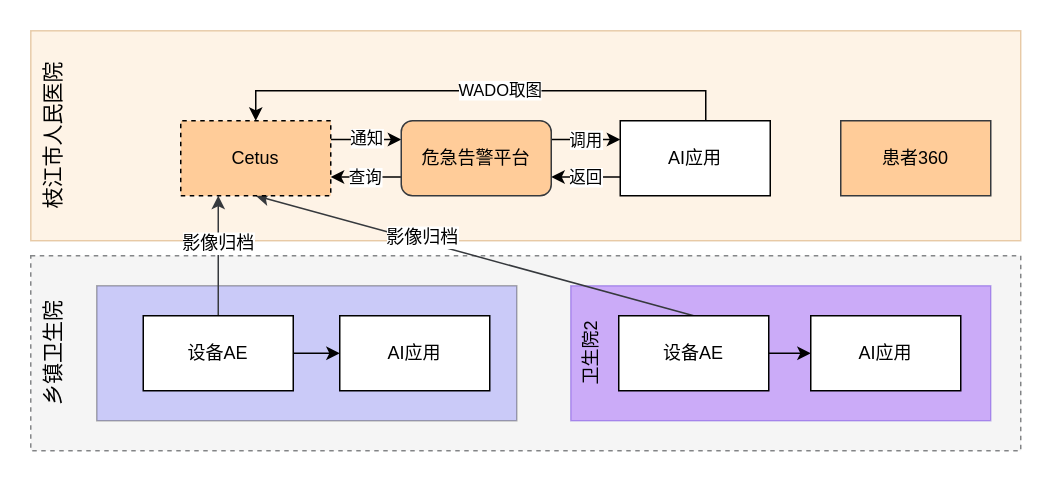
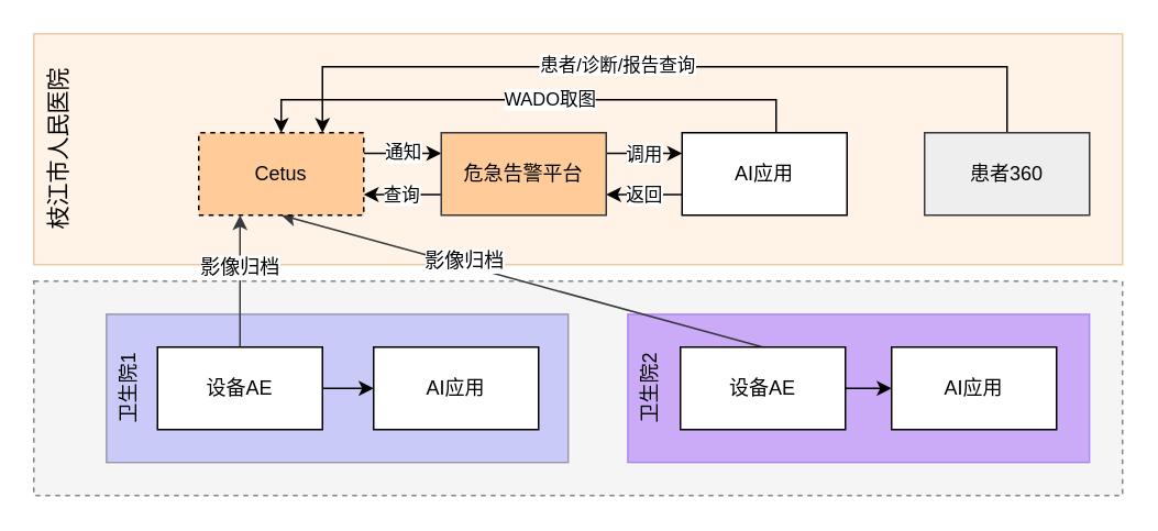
+ <mxCell id="29" style="edgeStyle=orthogonalEdgeStyle;rounded=0;orthogonalLoop=1;jettySize=auto;html=1;exitX=0.5;exitY=0;exitDx=0;exitDy=0;entryX=0.75;entryY=0;entryDx=0;entryDy=0;" parent="1" source="31" target="14" edge="1"><mxGeometry relative="1" as="geometry"><Array as="points"><mxPoint x="610" y="40" /><mxPoint x="195" y="40" /></Array></mxGeometry></mxCell>
+ <mxCell id="30" value="患者/诊断/报告查询" style="edgeLabel;html=1;align=center;verticalAlign=middle;resizable=0;points=[];" parent="29" vertex="1" connectable="0"><mxGeometry x="0.118" y="-2" relative="1" as="geometry"><mxPoint as="offset" /></mxGeometry></mxCell>
- <mxCell id="28" value="危急告警平台" style="whiteSpace=wrap;html=1;strokeColor=#36393d;fillColor=#ffcc99;flipH=0;flipV=1;rounded=1;" parent="1" vertex="1"><mxGeometry x="267" y="80" width="100" height="50" as="geometry" /></mxCell>
+ <mxCell id="28" value="危急告警平台" style="rounded=0;whiteSpace=wrap;html=1;strokeColor=#36393d;fillColor=#ffcc99;flipH=0;flipV=1;" parent="1" vertex="1"><mxGeometry x="267" y="80" width="100" height="50" as="geometry" /></mxCell>
- <mxCell id="31" value="患者360" style="rounded=0;whiteSpace=wrap;html=1;strokeColor=#36393d;fillColor=#ffcc99;flipH=0;flipV=1;" parent="1" vertex="1"><mxGeometry x="560" y="80" width="100" height="50" as="geometry" /></mxCell>
+ <mxCell id="31" value="患者360" style="rounded=0;whiteSpace=wrap;html=1;strokeColor=#36393d;fillColor=#eeeeee;flipH=0;flipV=1;" parent="1" vertex="1"><mxGeometry x="560" y="80" width="100" height="50" as="geometry" /></mxCell>
- <mxCell id="20" value="乡镇卫生院" style="text;html=1;strokeColor=none;fillColor=none;align=center;verticalAlign=top;whiteSpace=wrap;rounded=0;opacity=60;horizontal=0;fontSize=14;" parent="1" vertex="1"><mxGeometry x="20" y="195" width="30" height="80" as="geometry" /></mxCell>
+ <mxCell id="22" value="卫生院1" style="text;html=1;strokeColor=none;fillColor=none;align=center;verticalAlign=top;whiteSpace=wrap;rounded=0;opacity=60;horizontal=0;fontSize=12;" parent="1" vertex="1"><mxGeometry x="64" y="195" width="30" height="80" as="geometry" /></mxCell>
